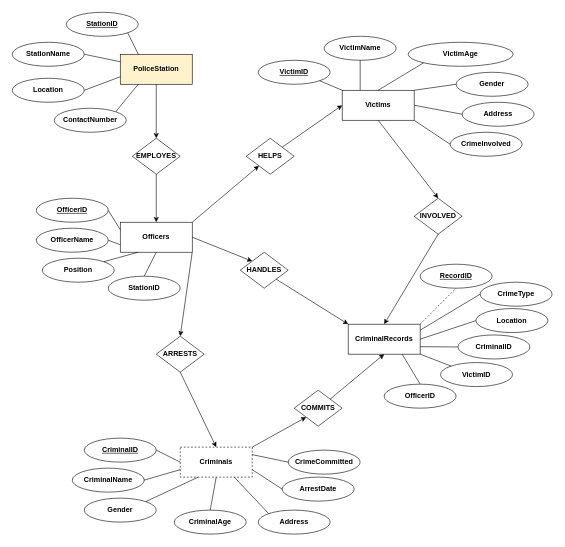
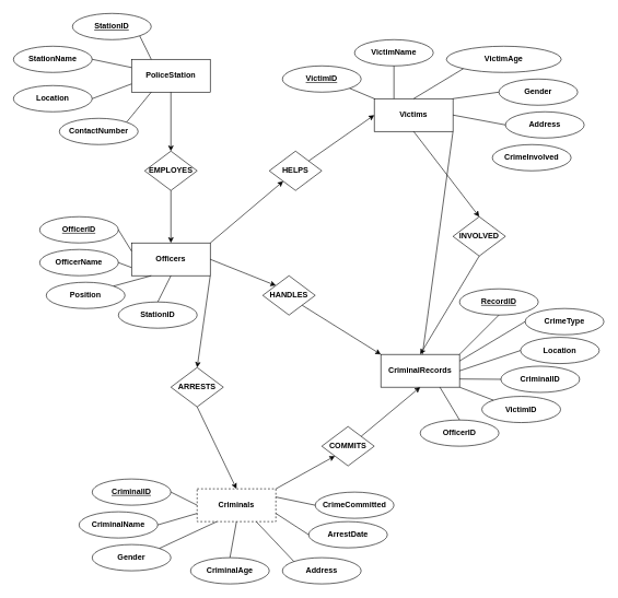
- <mxCell id="5" value="&lt;b&gt;PoliceStation&lt;/b&gt;" style="rounded=0;whiteSpace=wrap;html=1;fillColor=#fff2cc;" vertex="1" parent="1"><mxGeometry x="200" y="90" width="120" height="50" as="geometry" /></mxCell>
+ <mxCell id="5" value="&lt;b&gt;PoliceStation&lt;/b&gt;" style="rounded=0;whiteSpace=wrap;html=1;" vertex="1" parent="1"><mxGeometry x="200" y="90" width="120" height="50" as="geometry" /></mxCell>
- <mxCell id="78" value="" style="endArrow=none;html=1;rounded=0;entryX=0;entryY=0.5;entryDx=0;entryDy=0;exitX=1;exitY=1;exitDx=0;exitDy=0;" edge="1" parent="1" source="6" target="68"><mxGeometry width="50" height="50" relative="1" as="geometry"><mxPoint x="560" y="330" as="sourcePoint" /><mxPoint x="610" y="280" as="targetPoint" /></mxGeometry></mxCell>
+ <mxCell id="78" value="" style="endArrow=none;html=1;rounded=0;exitX=1;exitY=1;exitDx=0;exitDy=0;" edge="1" parent="1" source="6" target="3"><mxGeometry width="50" height="50" relative="1" as="geometry"><mxPoint x="560" y="330" as="sourcePoint" /><mxPoint x="610" y="280" as="targetPoint" /></mxGeometry></mxCell>
- <mxCell id="53" value="" style="endArrow=none;html=1;rounded=0;entryX=0.5;entryY=1;entryDx=0;entryDy=0;exitX=1;exitY=0;exitDx=0;exitDy=0;dashed=1;" edge="1" parent="1" source="3" target="42"><mxGeometry width="50" height="50" relative="1" as="geometry"><mxPoint x="560" y="490" as="sourcePoint" /><mxPoint x="610" y="440" as="targetPoint" /></mxGeometry></mxCell>
+ <mxCell id="53" value="" style="endArrow=none;html=1;rounded=0;entryX=0.5;entryY=1;entryDx=0;entryDy=0;exitX=1;exitY=0;exitDx=0;exitDy=0;" edge="1" parent="1" source="3" target="42"><mxGeometry width="50" height="50" relative="1" as="geometry"><mxPoint x="560" y="490" as="sourcePoint" /><mxPoint x="610" y="440" as="targetPoint" /></mxGeometry></mxCell>
